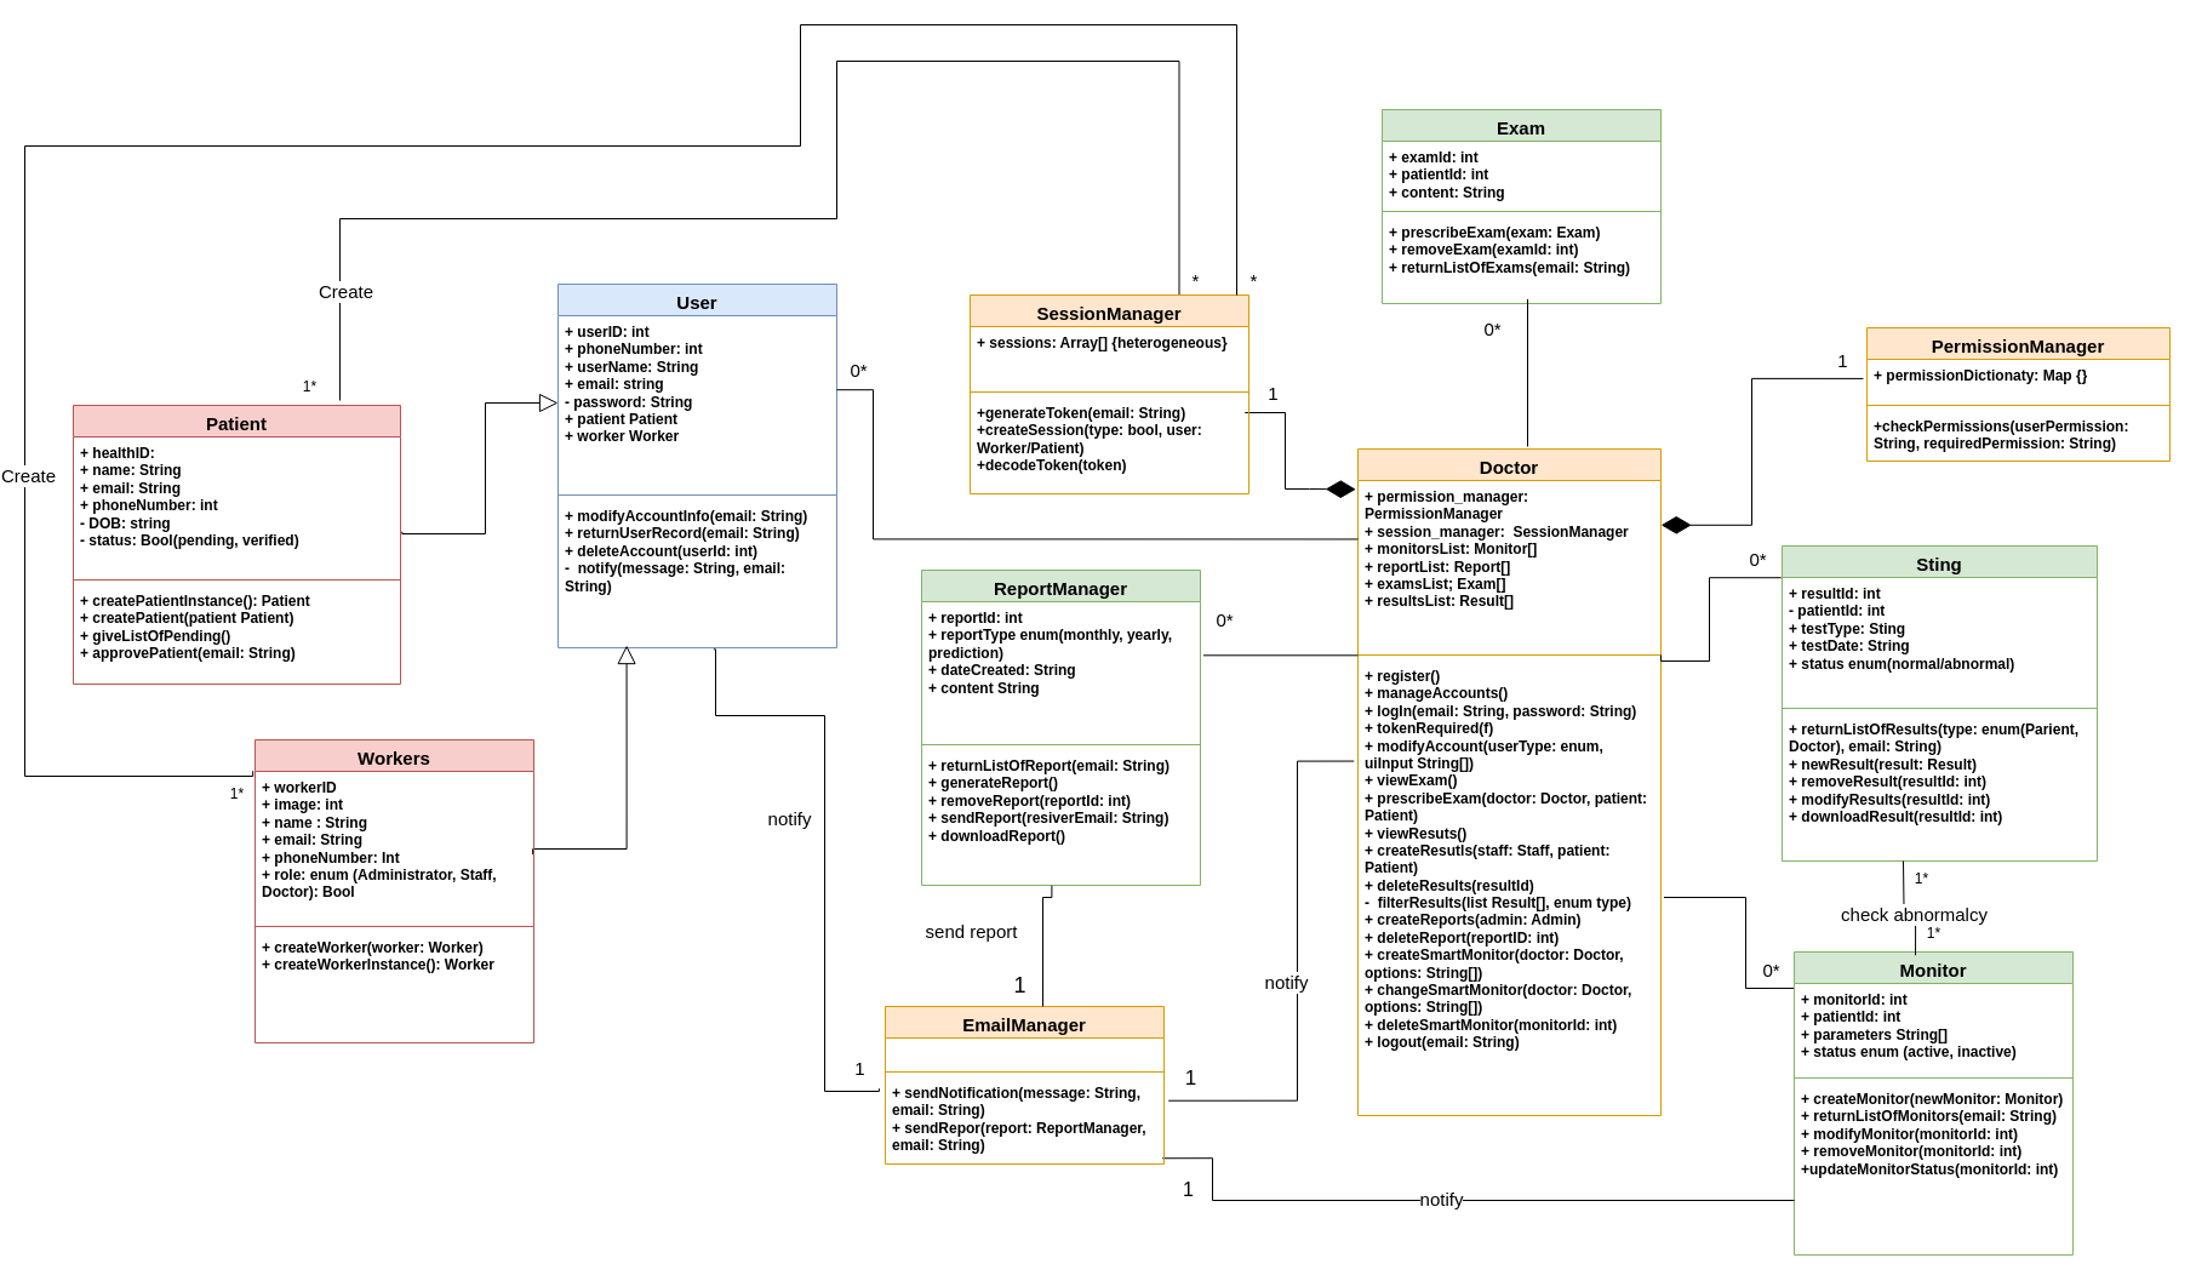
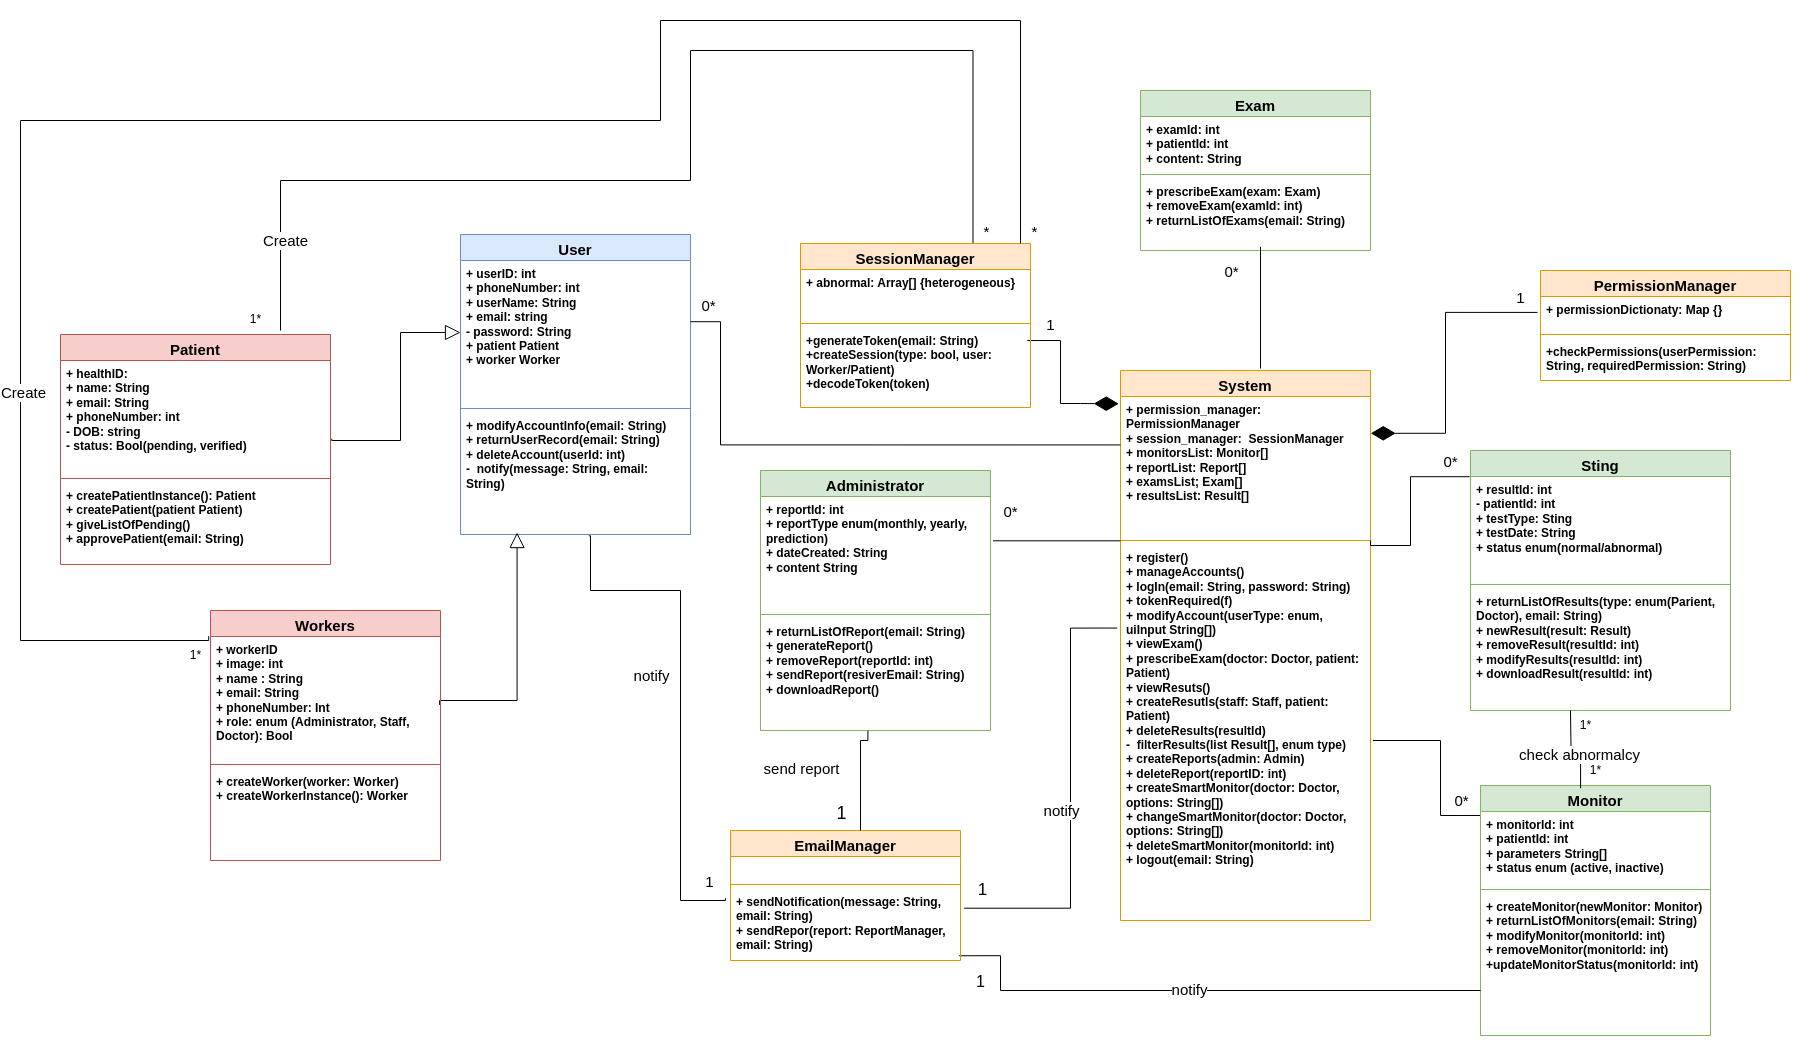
- <mxCell id="29" value="+ sessions: Array[] {heterogeneous}" style="text;strokeColor=none;fillColor=none;align=left;verticalAlign=top;spacingLeft=4;spacingRight=4;overflow=hidden;rotatable=0;points=[[0,0.5],[1,0.5]];portConstraint=eastwest;whiteSpace=wrap;html=1;fontStyle=1" vertex="1" parent="28"><mxGeometry y="26" width="230" height="50" as="geometry" /></mxCell>
+ <mxCell id="29" value="+ abnormal: Array[] {heterogeneous}" style="text;strokeColor=none;fillColor=none;align=left;verticalAlign=top;spacingLeft=4;spacingRight=4;overflow=hidden;rotatable=0;points=[[0,0.5],[1,0.5]];portConstraint=eastwest;whiteSpace=wrap;html=1;fontStyle=1" vertex="1" parent="28"><mxGeometry y="26" width="230" height="50" as="geometry" /></mxCell>
- <mxCell id="15" value="&lt;font style=&quot;font-size: 15px;&quot;&gt;Doctor&lt;/font&gt;" style="swimlane;fontStyle=1;align=center;verticalAlign=top;childLayout=stackLayout;horizontal=1;startSize=26;horizontalStack=0;resizeParent=1;resizeParentMax=0;resizeLast=0;collapsible=1;marginBottom=0;whiteSpace=wrap;html=1;fillColor=#ffe6cc;strokeColor=#d79b00;" vertex="1" parent="1"><mxGeometry x="1120" y="370" width="250" height="550" as="geometry" /></mxCell>
+ <mxCell id="15" value="&lt;font style=&quot;font-size: 15px;&quot;&gt;System&lt;/font&gt;" style="swimlane;fontStyle=1;align=center;verticalAlign=top;childLayout=stackLayout;horizontal=1;startSize=26;horizontalStack=0;resizeParent=1;resizeParentMax=0;resizeLast=0;collapsible=1;marginBottom=0;whiteSpace=wrap;html=1;fillColor=#ffe6cc;strokeColor=#d79b00;" vertex="1" parent="1"><mxGeometry x="1120" y="370" width="250" height="550" as="geometry" /></mxCell>
- <mxCell id="71" value="&lt;font style=&quot;font-size: 15px;&quot;&gt;ReportManager&lt;/font&gt;" style="swimlane;fontStyle=1;align=center;verticalAlign=top;childLayout=stackLayout;horizontal=1;startSize=26;horizontalStack=0;resizeParent=1;resizeParentMax=0;resizeLast=0;collapsible=1;marginBottom=0;whiteSpace=wrap;html=1;fillColor=#d5e8d4;strokeColor=#82b366;" vertex="1" parent="1"><mxGeometry x="760" y="470" width="230" height="260" as="geometry" /></mxCell>
+ <mxCell id="71" value="&lt;font style=&quot;font-size: 15px;&quot;&gt;Administrator&lt;/font&gt;" style="swimlane;fontStyle=1;align=center;verticalAlign=top;childLayout=stackLayout;horizontal=1;startSize=26;horizontalStack=0;resizeParent=1;resizeParentMax=0;resizeLast=0;collapsible=1;marginBottom=0;whiteSpace=wrap;html=1;fillColor=#d5e8d4;strokeColor=#82b366;" vertex="1" parent="1"><mxGeometry x="760" y="470" width="230" height="260" as="geometry" /></mxCell>
